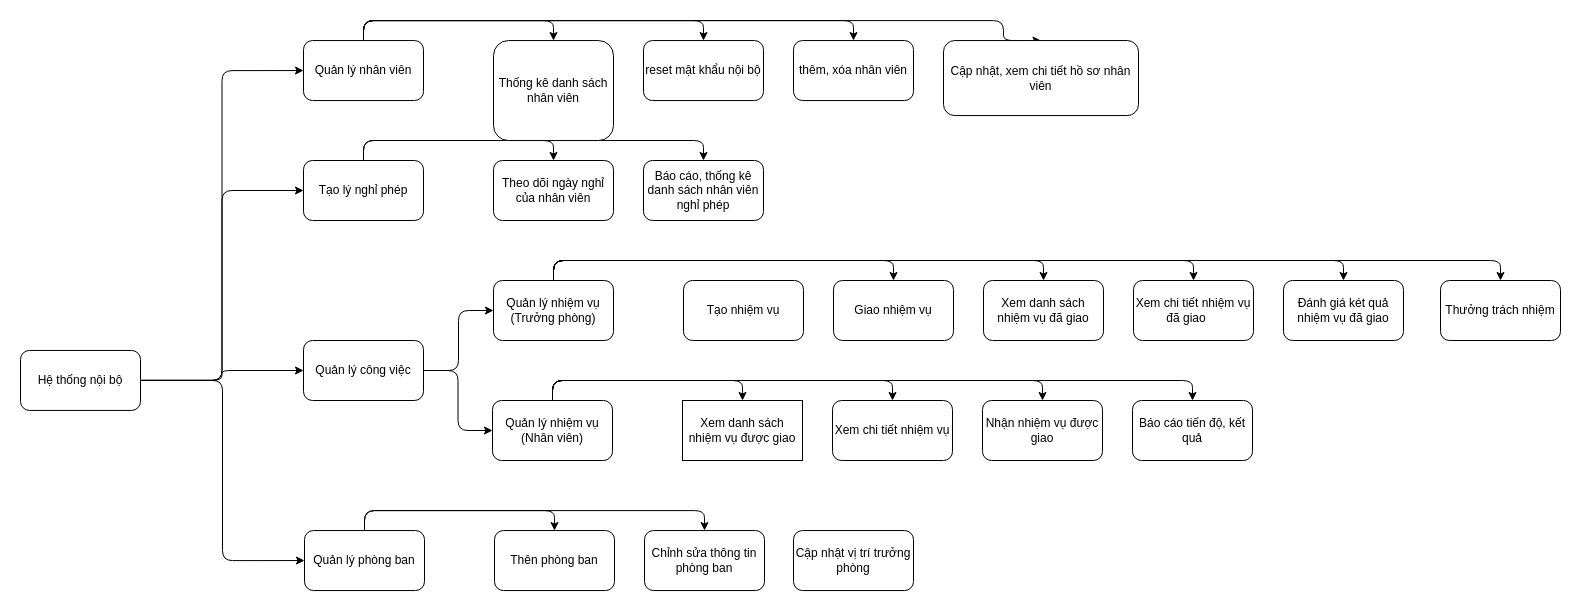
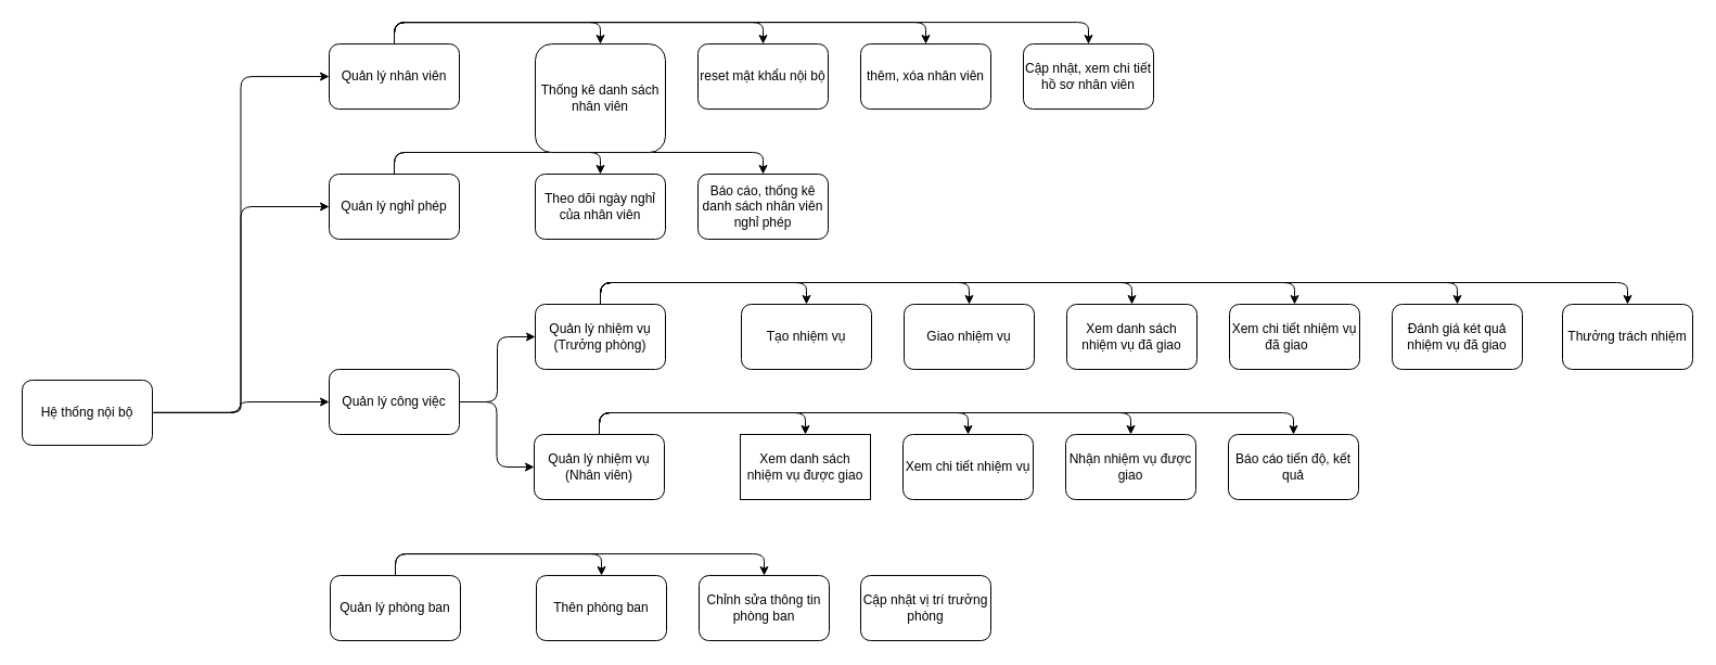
- <mxCell id="29" value="Cập nhật, xem chi tiết hồ sơ nhân viên" style="rounded=1;whiteSpace=wrap;html=1;" parent="1" vertex="1"><mxGeometry x="943" y="40.06" width="195" height="75" as="geometry" /></mxCell>
+ <mxCell id="29" value="Cập nhật, xem chi tiết hồ sơ nhân viên" style="rounded=1;whiteSpace=wrap;html=1;" parent="1" vertex="1"><mxGeometry x="943" y="40.06" width="120" height="60" as="geometry" /></mxCell>
- <mxCell id="14" value="Tạo lý nghỉ phép" style="rounded=1;whiteSpace=wrap;html=1;" parent="1" vertex="1"><mxGeometry x="303" y="160" width="120" height="60" as="geometry" /></mxCell>
+ <mxCell id="14" value="Quản lý nghỉ phép" style="rounded=1;whiteSpace=wrap;html=1;" parent="1" vertex="1"><mxGeometry x="303" y="160" width="120" height="60" as="geometry" /></mxCell>
+ <mxCell id="15" style="edgeStyle=orthogonalEdgeStyle;rounded=1;orthogonalLoop=1;jettySize=auto;html=1;entryX=0.5;entryY=0;entryDx=0;entryDy=0;" parent="1" source="20" target="32" edge="1"><mxGeometry relative="1" as="geometry"><Array as="points"><mxPoint x="553" y="260" /><mxPoint x="743" y="260" /></Array></mxGeometry></mxCell>
- <mxCell id="4" style="edgeStyle=orthogonalEdgeStyle;rounded=1;orthogonalLoop=1;jettySize=auto;html=1;entryX=0;entryY=0.5;entryDx=0;entryDy=0;" parent="1" source="6" target="39" edge="1"><mxGeometry relative="1" as="geometry" /></mxCell>
